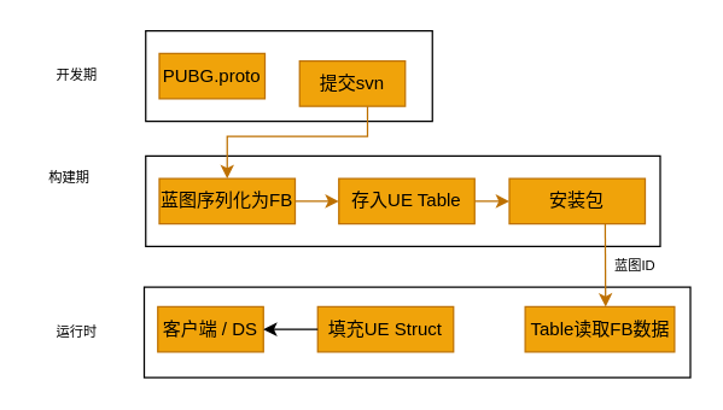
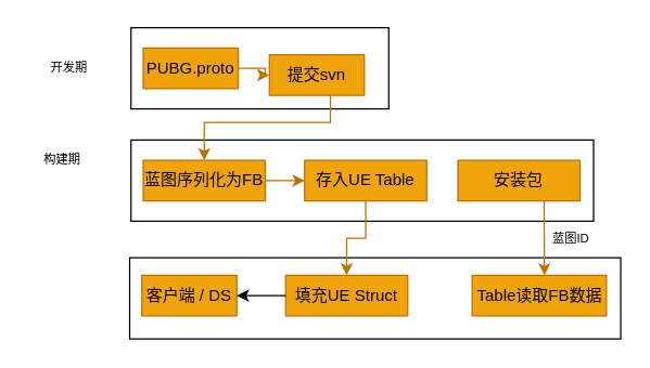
+ <mxCell id="21" style="edgeStyle=orthogonalEdgeStyle;rounded=0;orthogonalLoop=1;jettySize=auto;html=1;exitX=1;exitY=0.5;exitDx=0;exitDy=0;fontSize=9;fontColor=#FFFFFF;fillColor=#f0a30a;strokeColor=#BD7000;" edge="1" parent="17" source="19" target="20"><mxGeometry relative="1" as="geometry" /></mxCell>
- <mxCell id="11" style="edgeStyle=orthogonalEdgeStyle;rounded=0;orthogonalLoop=1;jettySize=auto;html=1;entryX=0;entryY=0.5;entryDx=0;entryDy=0;fontSize=9;fontColor=#FFFFFF;fillColor=#f0a30a;strokeColor=#BD7000;" edge="1" parent="1" source="12" target="13"><mxGeometry relative="1" as="geometry" /></mxCell>
+ <mxCell id="11" style="edgeStyle=orthogonalEdgeStyle;rounded=0;orthogonalLoop=1;jettySize=auto;html=1;fontSize=9;fontColor=#FFFFFF;fillColor=#f0a30a;strokeColor=#BD7000;" edge="1" parent="1" source="12" target="5"><mxGeometry relative="1" as="geometry" /></mxCell>
- <mxCell id="22" value="&lt;font color=&quot;#000000&quot;&gt;运行时&lt;/font&gt;" style="text;html=1;align=center;verticalAlign=middle;resizable=0;points=[];autosize=1;fontSize=9;fontColor=#FFFFFF;" vertex="1" parent="1"><mxGeometry x="25" y="210" width="50" height="20" as="geometry" /></mxCell>
